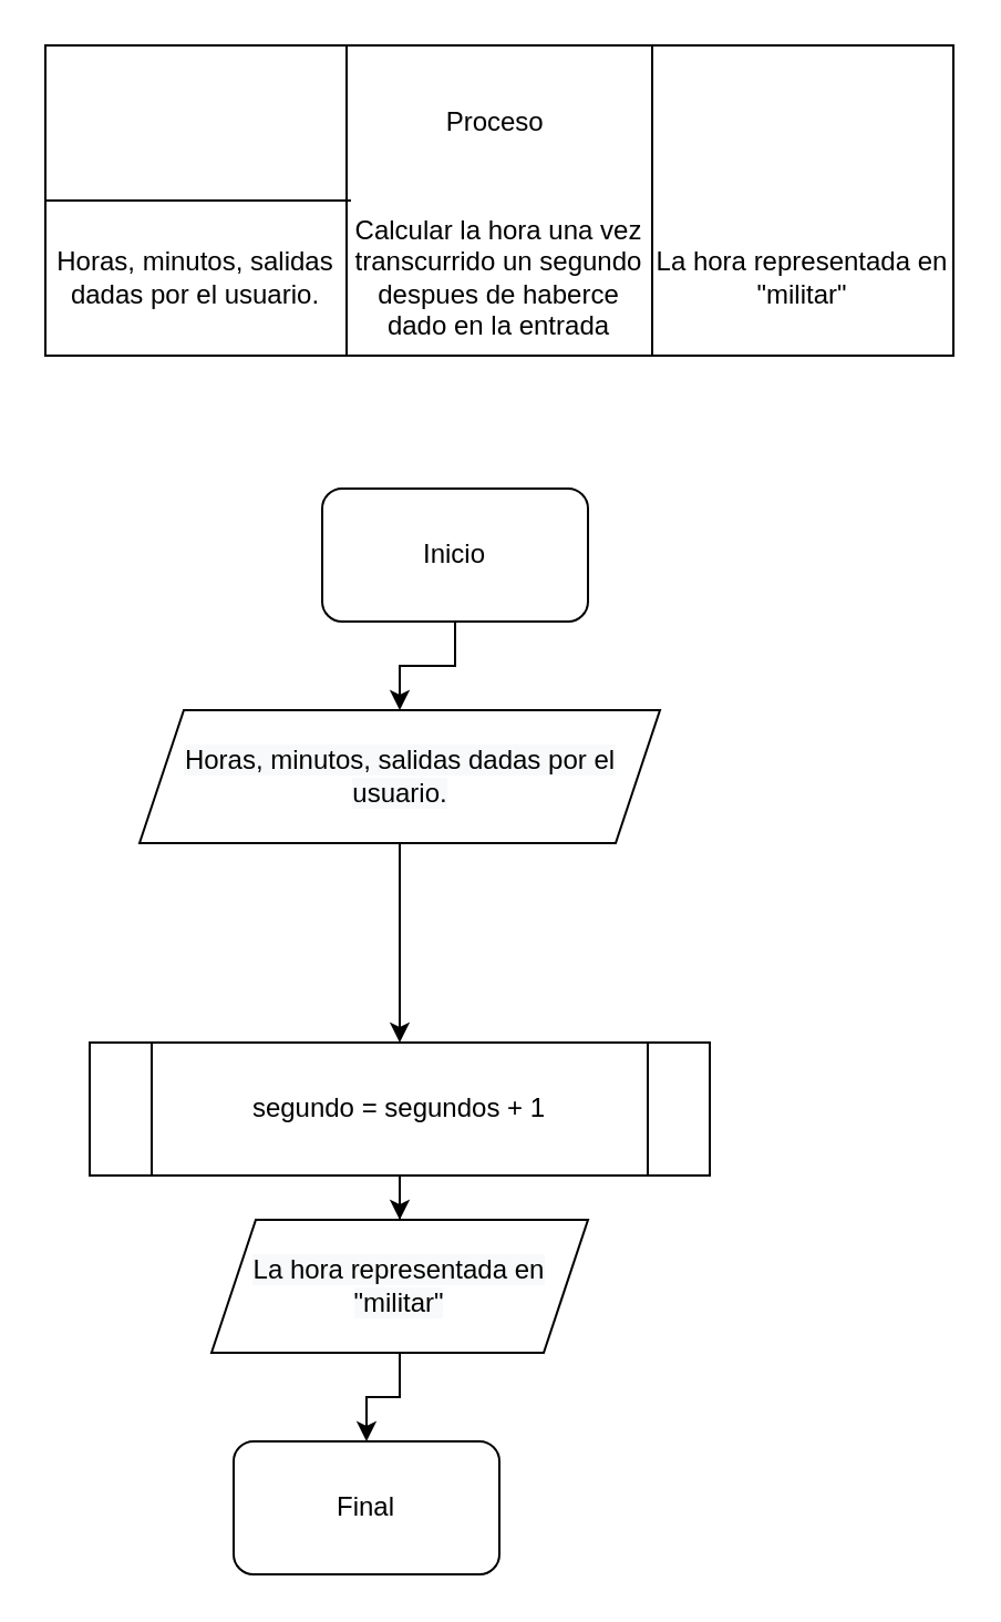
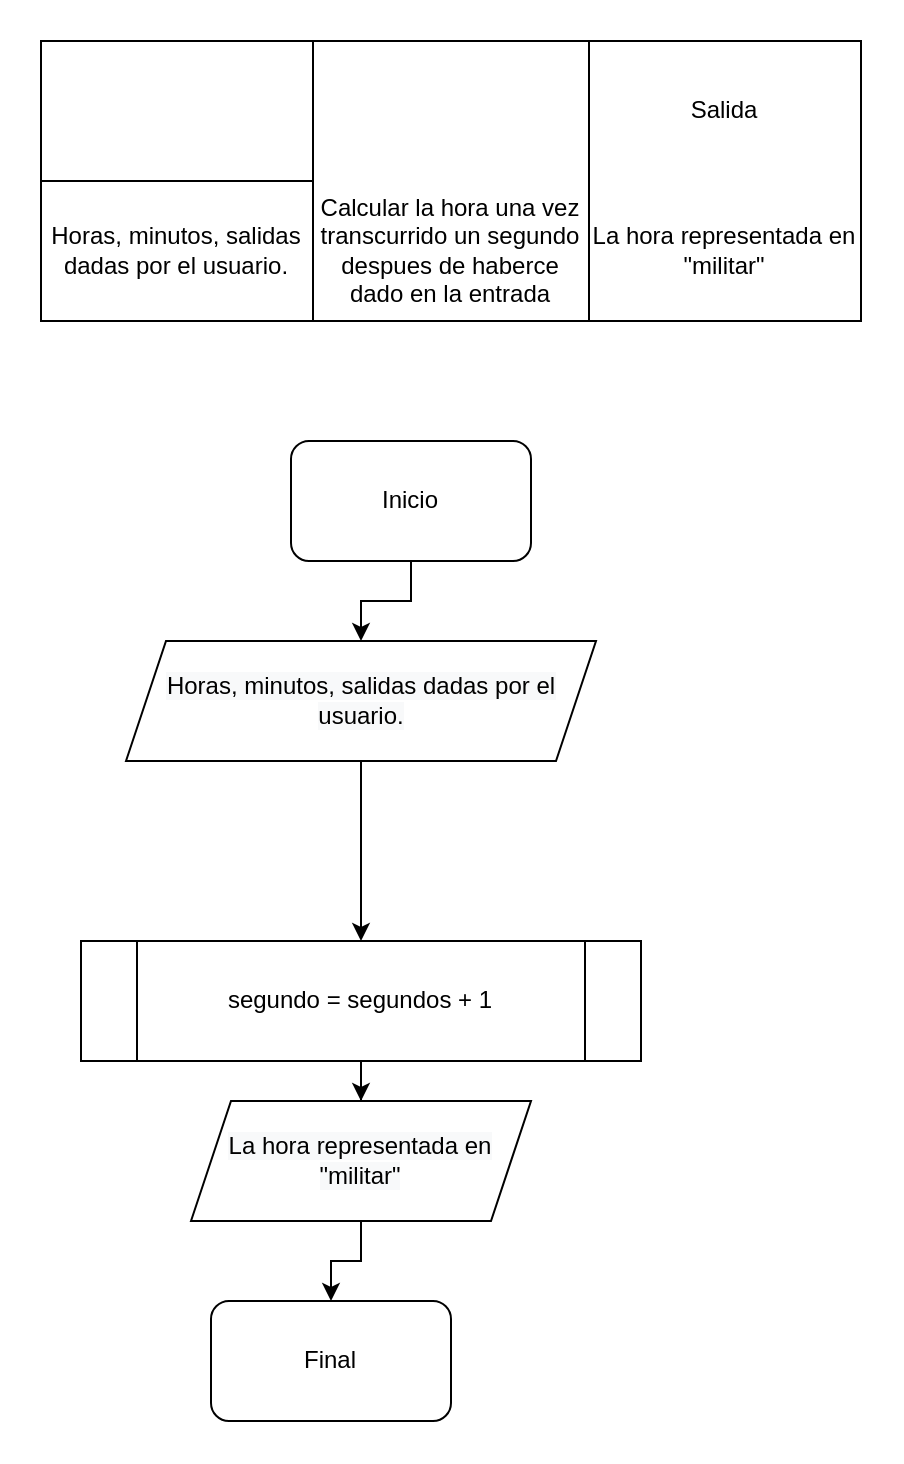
- <mxCell id="4" value="Proceso&amp;nbsp;" style="shape=partialRectangle;html=1;whiteSpace=wrap;connectable=0;overflow=hidden;fillColor=none;top=0;left=0;bottom=0;right=0;" vertex="1" parent="3"><mxGeometry x="136" width="138" height="70" as="geometry" /></mxCell>
+ <mxCell id="5" value="Salida" style="shape=partialRectangle;html=1;whiteSpace=wrap;connectable=0;overflow=hidden;fillColor=none;top=0;left=0;bottom=0;right=0;" vertex="1" parent="3"><mxGeometry x="274" width="136" height="70" as="geometry" /></mxCell>
